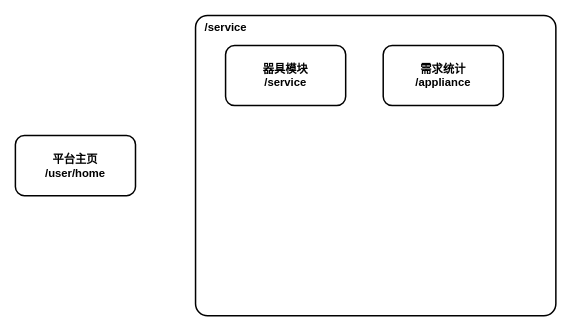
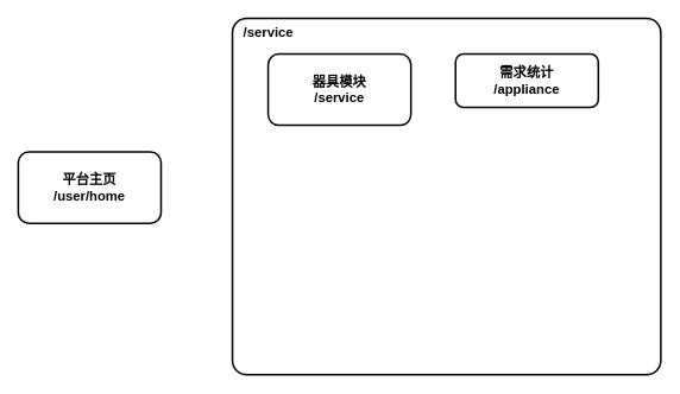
- <mxCell id="6" value="&lt;b style=&quot;font-size: 15px;&quot;&gt;需求统计&lt;br&gt;/appliance&lt;br&gt;&lt;/b&gt;" style="rounded=1;whiteSpace=wrap;html=1;strokeWidth=2;fontSize=15;" parent="1" vertex="1"><mxGeometry x="510" y="60" width="160" height="80" as="geometry" /></mxCell>
+ <mxCell id="6" value="&lt;b style=&quot;font-size: 15px;&quot;&gt;需求统计&lt;br&gt;/appliance&lt;br&gt;&lt;/b&gt;" style="rounded=1;whiteSpace=wrap;html=1;strokeWidth=2;fontSize=15;" parent="1" vertex="1"><mxGeometry x="510" y="60" width="160" height="60" as="geometry" /></mxCell>
- <mxCell id="3" value="&lt;b&gt;&lt;font style=&quot;font-size: 15px;&quot;&gt;平台主页&lt;br&gt;/user/home&lt;br&gt;&lt;/font&gt;&lt;/b&gt;" style="rounded=1;whiteSpace=wrap;html=1;strokeWidth=2;" parent="1" vertex="1"><mxGeometry x="20" y="180" width="160" height="80" as="geometry" /></mxCell>
+ <mxCell id="3" value="&lt;b&gt;&lt;font style=&quot;font-size: 15px;&quot;&gt;平台主页&lt;br&gt;/user/home&lt;br&gt;&lt;/font&gt;&lt;/b&gt;" style="rounded=1;whiteSpace=wrap;html=1;strokeWidth=2;" parent="1" vertex="1"><mxGeometry x="20" y="170" width="160" height="80" as="geometry" /></mxCell>
